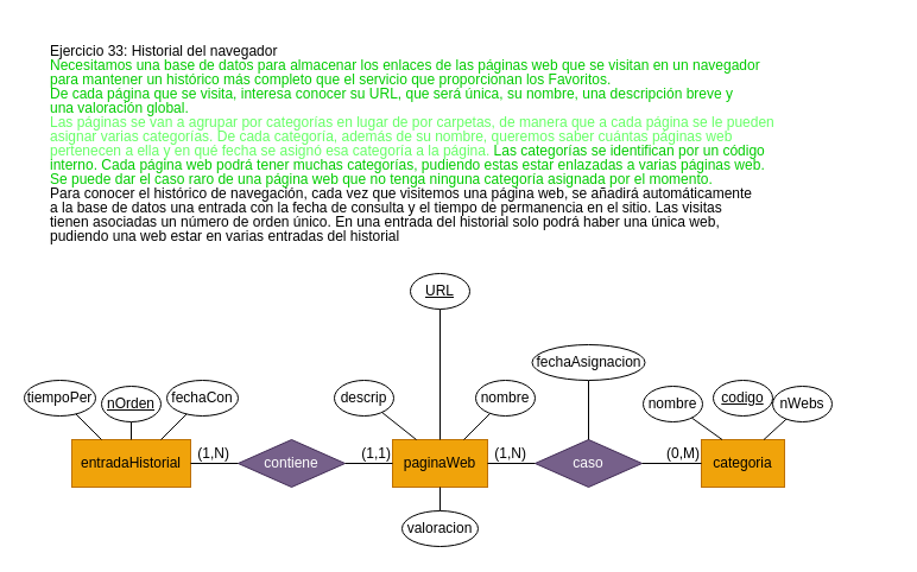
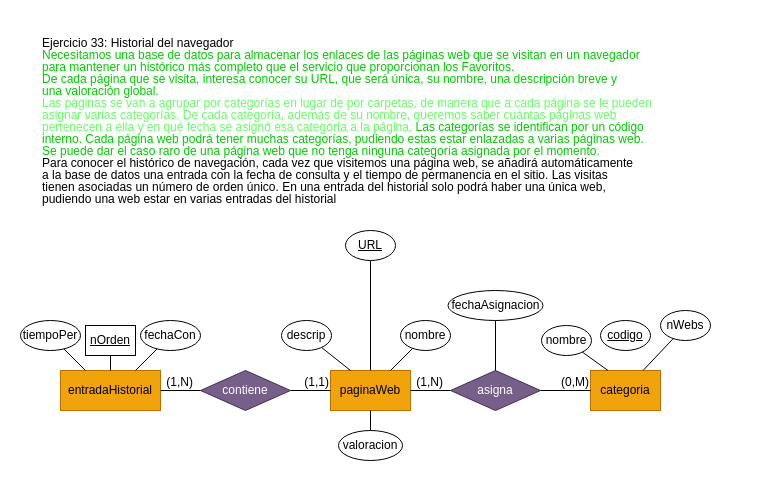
- <mxCell id="36" value="&lt;u&gt;nOrden&lt;/u&gt;" style="ellipse;whiteSpace=wrap;html=1;align=center;" vertex="1" parent="1"><mxGeometry x="85" y="325" width="50" height="30" as="geometry" /></mxCell>
+ <mxCell id="36" value="&lt;u&gt;nOrden&lt;/u&gt;" style="whiteSpace=wrap;html=1;align=center;rounded=0;" vertex="1" parent="1"><mxGeometry x="85" y="325" width="50" height="30" as="geometry" /></mxCell>
- <mxCell id="21" value="nWebs" style="ellipse;whiteSpace=wrap;html=1;align=center;" vertex="1" parent="1"><mxGeometry x="650" y="325" width="50" height="30" as="geometry" /></mxCell>
+ <mxCell id="21" value="nWebs" style="ellipse;whiteSpace=wrap;html=1;align=center;" vertex="1" parent="1"><mxGeometry x="660" y="310" width="50" height="30" as="geometry" /></mxCell>
- <mxCell id="6" value="caso" style="shape=rhombus;perimeter=rhombusPerimeter;whiteSpace=wrap;html=1;align=center;fillColor=#76608a;fontColor=#ffffff;strokeColor=#432D57;" vertex="1" parent="1"><mxGeometry x="450" y="370" width="90" height="40" as="geometry" /></mxCell>
+ <mxCell id="6" value="asigna" style="shape=rhombus;perimeter=rhombusPerimeter;whiteSpace=wrap;html=1;align=center;fillColor=#76608a;fontColor=#ffffff;strokeColor=#432D57;" vertex="1" parent="1"><mxGeometry x="450" y="370" width="90" height="40" as="geometry" /></mxCell>
